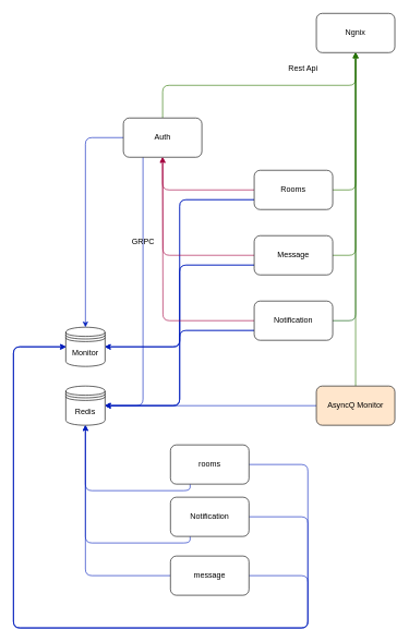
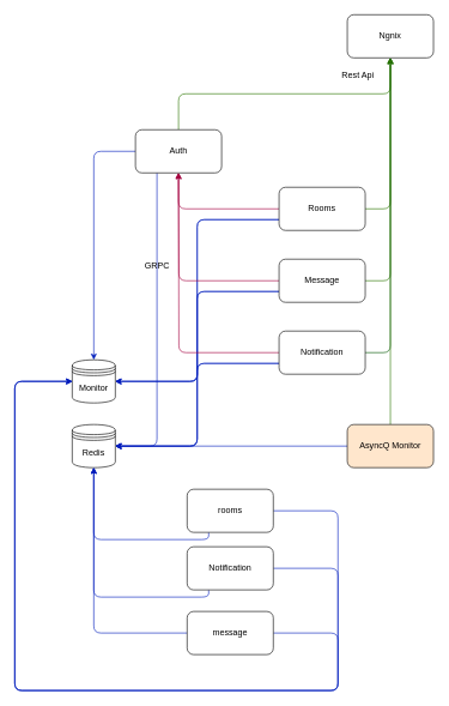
- <mxCell id="23" value="Rest Api" style="text;html=1;strokeColor=none;fillColor=none;align=center;verticalAlign=middle;whiteSpace=wrap;rounded=0;" parent="1" vertex="1"><mxGeometry x="433" y="90" width="60" height="30" as="geometry" /></mxCell>
+ <mxCell id="23" value="Rest Api" style="text;html=1;strokeColor=none;fillColor=none;align=center;verticalAlign=middle;whiteSpace=wrap;rounded=0;" parent="1" vertex="1"><mxGeometry x="468" y="90" width="60" height="30" as="geometry" /></mxCell>
